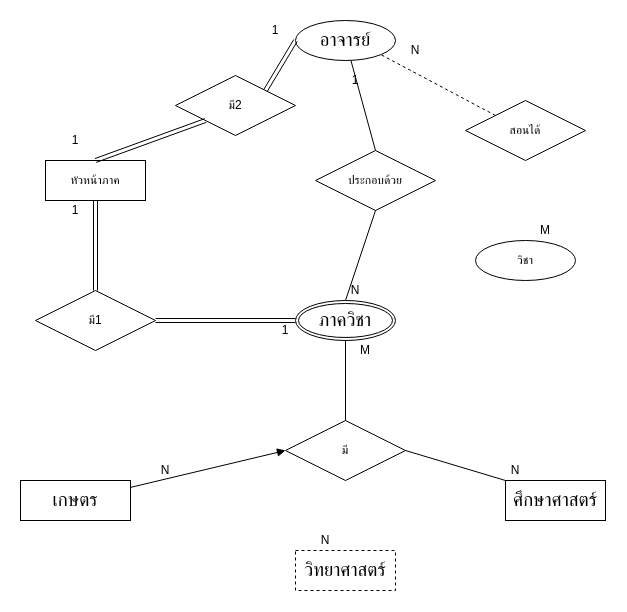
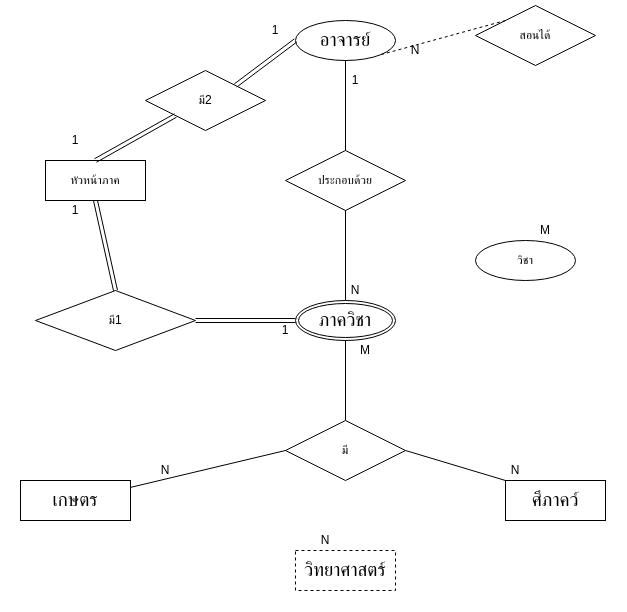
- <mxCell id="29" value="มี2" style="shape=rhombus;perimeter=rhombusPerimeter;whiteSpace=wrap;html=1;align=center;" vertex="1" parent="1"><mxGeometry x="175" y="75" width="120" height="60" as="geometry" /></mxCell>
+ <mxCell id="29" value="มี2" style="shape=rhombus;perimeter=rhombusPerimeter;whiteSpace=wrap;html=1;align=center;" vertex="1" parent="1"><mxGeometry x="145" y="70" width="120" height="60" as="geometry" /></mxCell>
- <mxCell id="3" value="สอนได้" style="shape=rhombus;perimeter=rhombusPerimeter;whiteSpace=wrap;html=1;align=center;" vertex="1" parent="1"><mxGeometry x="465" y="100" width="120" height="60" as="geometry" /></mxCell>
+ <mxCell id="3" value="สอนได้" style="shape=rhombus;perimeter=rhombusPerimeter;whiteSpace=wrap;html=1;align=center;" vertex="1" parent="1"><mxGeometry x="475" y="5" width="120" height="60" as="geometry" /></mxCell>
- <mxCell id="6" value="ประกอบด้วย" style="shape=rhombus;perimeter=rhombusPerimeter;whiteSpace=wrap;html=1;align=center;" vertex="1" parent="1"><mxGeometry x="315" y="150" width="120" height="60" as="geometry" /></mxCell>
+ <mxCell id="6" value="ประกอบด้วย" style="shape=rhombus;perimeter=rhombusPerimeter;whiteSpace=wrap;html=1;align=center;" vertex="1" parent="1"><mxGeometry x="285" y="150" width="120" height="60" as="geometry" /></mxCell>
- <mxCell id="27" value="มี1" style="shape=rhombus;perimeter=rhombusPerimeter;whiteSpace=wrap;html=1;align=center;" vertex="1" parent="1"><mxGeometry x="35" y="290" width="120" height="60" as="geometry" /></mxCell>
+ <mxCell id="27" value="มี1" style="shape=rhombus;perimeter=rhombusPerimeter;whiteSpace=wrap;html=1;align=center;" vertex="1" parent="1"><mxGeometry x="35" y="290" width="160" height="60" as="geometry" /></mxCell>
- <mxCell id="7" value="" style="endArrow=block;html=1;entryX=0;entryY=0.5;entryDx=0;entryDy=0;" edge="1" parent="1" source="14" target="18"><mxGeometry width="50" height="50" relative="1" as="geometry"><mxPoint x="205" y="390" as="sourcePoint" /><mxPoint x="295" y="320" as="targetPoint" /></mxGeometry></mxCell>
+ <mxCell id="7" value="" style="endArrow=none;html=1;entryX=0;entryY=0.5;entryDx=0;entryDy=0;" edge="1" parent="1" source="14" target="18"><mxGeometry width="50" height="50" relative="1" as="geometry"><mxPoint x="205" y="390" as="sourcePoint" /><mxPoint x="295" y="320" as="targetPoint" /></mxGeometry></mxCell>
- <mxCell id="16" value="&lt;span style=&quot;font-family: &amp;#34;angsana new&amp;#34; ; font-size: 18.667px ; white-space: pre-wrap ; background-color: rgb(255 , 255 , 255)&quot;&gt;ศึกษาศาสตร์&lt;/span&gt;" style="rounded=0;whiteSpace=wrap;html=1;" vertex="1" parent="1"><mxGeometry x="505" y="480" width="100" height="40" as="geometry" /></mxCell>
+ <mxCell id="16" value="&lt;span style=&quot;font-family: &amp;#34;angsana new&amp;#34; ; font-size: 18.667px ; white-space: pre-wrap ; background-color: rgb(255 , 255 , 255)&quot;&gt;ศึภาคว์&lt;/span&gt;" style="rounded=0;whiteSpace=wrap;html=1;" vertex="1" parent="1"><mxGeometry x="505" y="480" width="100" height="40" as="geometry" /></mxCell>
